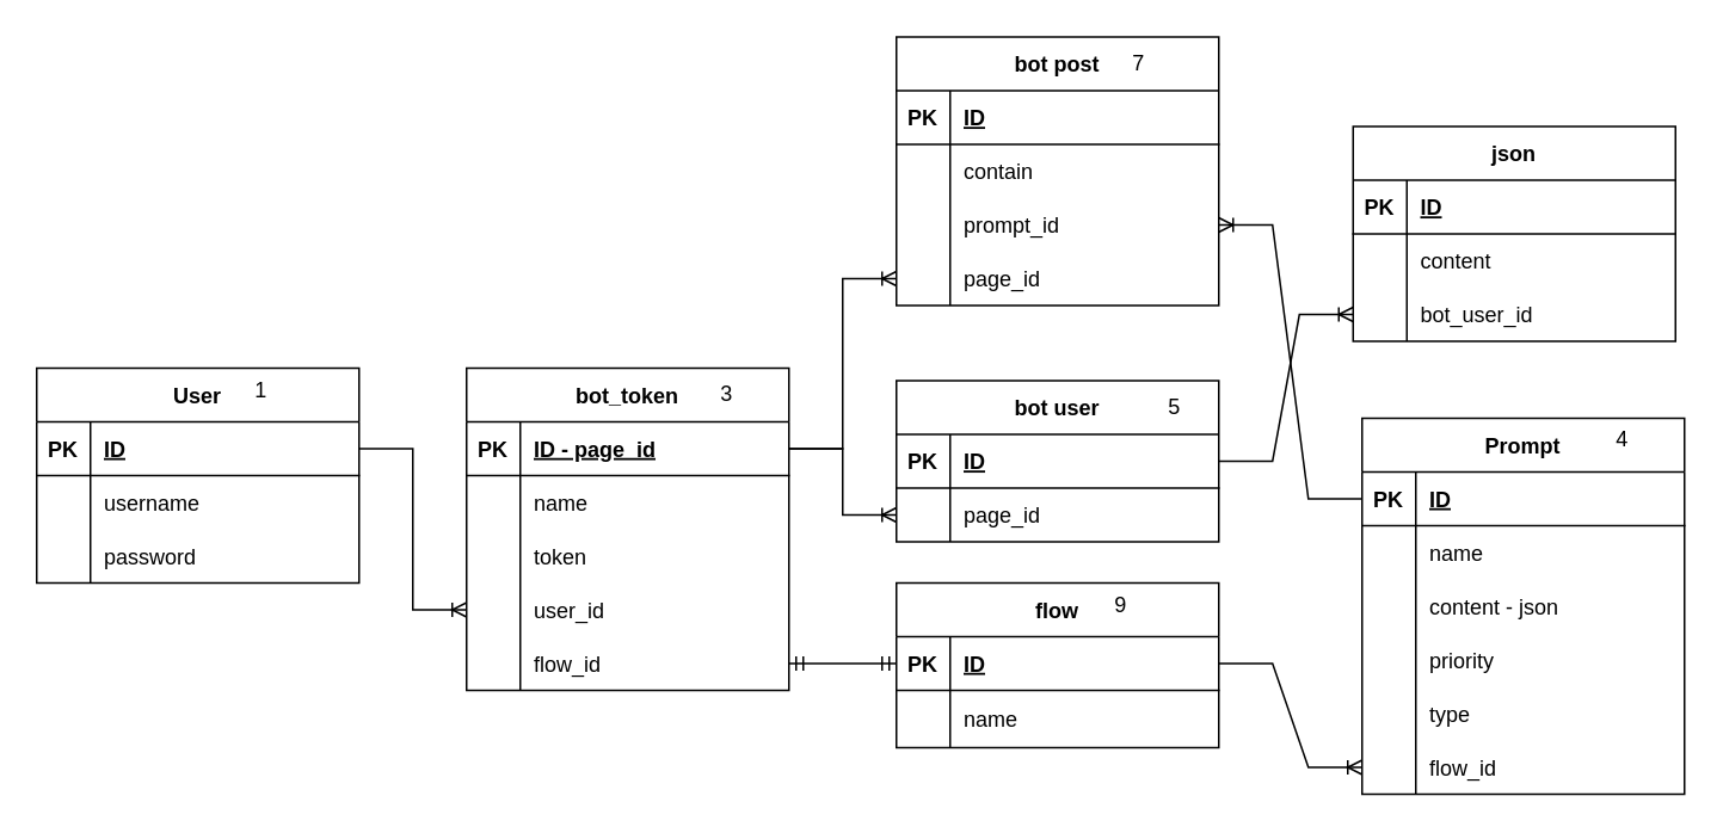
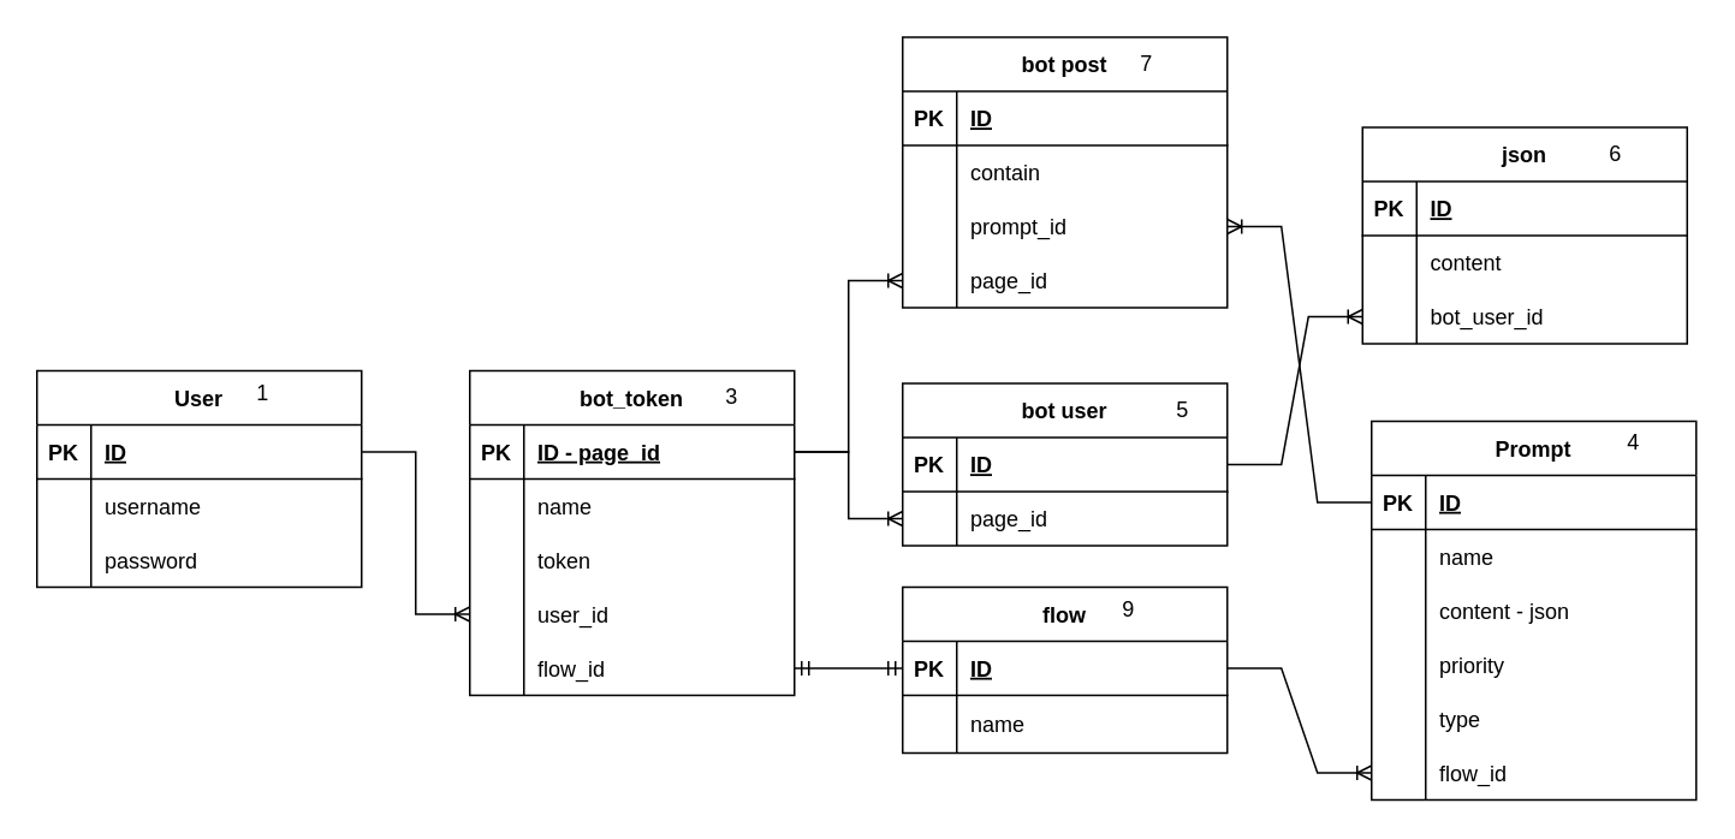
+ <mxCell id="96" value="6" style="text;html=1;align=center;verticalAlign=middle;resizable=0;points=[];autosize=1;strokeColor=none;fillColor=none;" vertex="1" parent="1"><mxGeometry x="880" y="70" width="30" height="30" as="geometry" /></mxCell>
